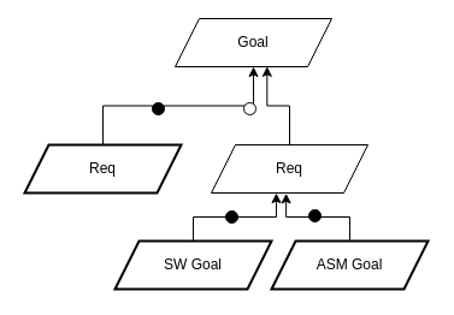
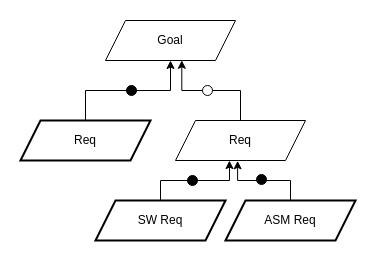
- <mxCell id="2" value="Goal" style="shape=parallelogram;perimeter=parallelogramPerimeter;whiteSpace=wrap;html=1;fixedSize=1;strokeWidth=1;" vertex="1" parent="1"><mxGeometry x="145" y="15" width="130" height="40" as="geometry" /></mxCell>
+ <mxCell id="2" value="Goal" style="shape=parallelogram;perimeter=parallelogramPerimeter;whiteSpace=wrap;html=1;fixedSize=1;strokeWidth=1;" vertex="1" parent="1"><mxGeometry x="105" y="20" width="130" height="40" as="geometry" /></mxCell>
- <mxCell id="9" value="SW Goal" style="shape=parallelogram;perimeter=parallelogramPerimeter;whiteSpace=wrap;html=1;fixedSize=1;strokeWidth=2;" vertex="1" parent="1"><mxGeometry x="95" y="200" width="130" height="40" as="geometry" /></mxCell>
+ <mxCell id="9" value="SW Req" style="shape=parallelogram;perimeter=parallelogramPerimeter;whiteSpace=wrap;html=1;fixedSize=1;strokeWidth=2;" vertex="1" parent="1"><mxGeometry x="95" y="200" width="130" height="40" as="geometry" /></mxCell>
- <mxCell id="8" value="ASM Goal" style="shape=parallelogram;perimeter=parallelogramPerimeter;whiteSpace=wrap;html=1;fixedSize=1;strokeWidth=2;" vertex="1" parent="1"><mxGeometry x="225" y="200" width="130" height="40" as="geometry" /></mxCell>
+ <mxCell id="8" value="ASM Req" style="shape=parallelogram;perimeter=parallelogramPerimeter;whiteSpace=wrap;html=1;fixedSize=1;strokeWidth=2;" vertex="1" parent="1"><mxGeometry x="225" y="200" width="130" height="40" as="geometry" /></mxCell>
